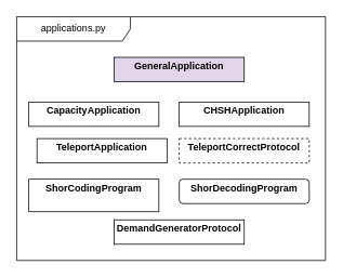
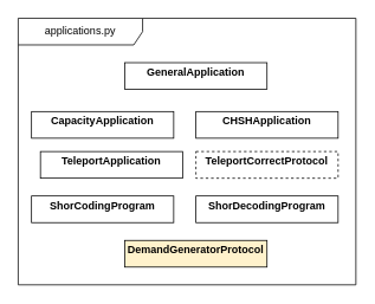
- <mxCell id="3" value="&lt;p style=&quot;margin:0px;margin-top:4px;text-align:center;&quot;&gt;&lt;b&gt;GeneralApplication&lt;/b&gt;&lt;/p&gt;" style="verticalAlign=top;align=left;overflow=fill;html=1;whiteSpace=wrap;fillColor=#e1d5e7;" vertex="1" parent="1"><mxGeometry x="140" y="70" width="160" height="30" as="geometry" /></mxCell>
+ <mxCell id="3" value="&lt;p style=&quot;margin:0px;margin-top:4px;text-align:center;&quot;&gt;&lt;b&gt;GeneralApplication&lt;/b&gt;&lt;/p&gt;" style="verticalAlign=top;align=left;overflow=fill;html=1;whiteSpace=wrap;" vertex="1" parent="1"><mxGeometry x="140" y="70" width="160" height="30" as="geometry" /></mxCell>
- <mxCell id="10" value="&lt;p style=&quot;margin:0px;margin-top:4px;text-align:center;&quot;&gt;&lt;b&gt;ShorDecodingProgram&lt;/b&gt;&lt;/p&gt;" style="verticalAlign=top;align=left;overflow=fill;html=1;whiteSpace=wrap;rounded=1;" vertex="1" parent="1"><mxGeometry x="220" y="220" width="160" height="30" as="geometry" /></mxCell>
+ <mxCell id="10" value="&lt;p style=&quot;margin:0px;margin-top:4px;text-align:center;&quot;&gt;&lt;b&gt;ShorDecodingProgram&lt;/b&gt;&lt;/p&gt;" style="verticalAlign=top;align=left;overflow=fill;html=1;whiteSpace=wrap;" vertex="1" parent="1"><mxGeometry x="220" y="220" width="160" height="30" as="geometry" /></mxCell>
- <mxCell id="9" value="&lt;p style=&quot;margin:0px;margin-top:4px;text-align:center;&quot;&gt;&lt;b&gt;ShorCodingProgram&lt;/b&gt;&lt;/p&gt;" style="verticalAlign=top;align=left;overflow=fill;html=1;whiteSpace=wrap;" vertex="1" parent="1"><mxGeometry x="35" y="220" width="160" height="40" as="geometry" /></mxCell>
+ <mxCell id="9" value="&lt;p style=&quot;margin:0px;margin-top:4px;text-align:center;&quot;&gt;&lt;b&gt;ShorCodingProgram&lt;/b&gt;&lt;/p&gt;" style="verticalAlign=top;align=left;overflow=fill;html=1;whiteSpace=wrap;" vertex="1" parent="1"><mxGeometry x="35" y="220" width="160" height="30" as="geometry" /></mxCell>
- <mxCell id="6" value="&lt;p style=&quot;margin:0px;margin-top:4px;text-align:center;&quot;&gt;&lt;b&gt;DemandGeneratorProtocol&lt;/b&gt;&lt;/p&gt;" style="verticalAlign=top;align=left;overflow=fill;html=1;whiteSpace=wrap;" vertex="1" parent="1"><mxGeometry x="140" y="270" width="160" height="30" as="geometry" /></mxCell>
+ <mxCell id="6" value="&lt;p style=&quot;margin:0px;margin-top:4px;text-align:center;&quot;&gt;&lt;b&gt;DemandGeneratorProtocol&lt;/b&gt;&lt;/p&gt;" style="verticalAlign=top;align=left;overflow=fill;html=1;whiteSpace=wrap;fillColor=#fff2cc;" vertex="1" parent="1"><mxGeometry x="140" y="270" width="160" height="30" as="geometry" /></mxCell>
